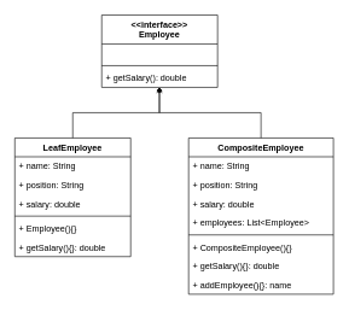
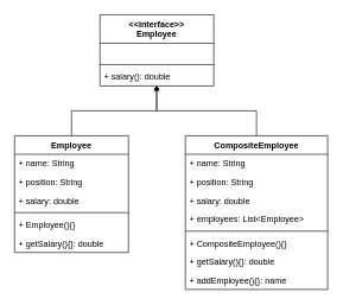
- <mxCell id="5" value="+ getSalary(): double" style="text;fillColor=none;align=left;verticalAlign=top;spacingLeft=4;spacingRight=4;overflow=hidden;rotatable=0;points=[[0,0.5],[1,0.5]];portConstraint=eastwest;" parent="2" vertex="1"><mxGeometry y="74" width="160" height="26" as="geometry" /></mxCell>
+ <mxCell id="5" value="+ salary(): double" style="text;fillColor=none;align=left;verticalAlign=top;spacingLeft=4;spacingRight=4;overflow=hidden;rotatable=0;points=[[0,0.5],[1,0.5]];portConstraint=eastwest;" parent="2" vertex="1"><mxGeometry y="74" width="160" height="26" as="geometry" /></mxCell>
- <mxCell id="7" value="LeafEmployee" style="swimlane;fontStyle=1;align=center;verticalAlign=top;childLayout=stackLayout;horizontal=1;startSize=26;horizontalStack=0;resizeParent=1;resizeParentMax=0;resizeLast=0;collapsible=1;marginBottom=0;fillColor=none;" parent="1" vertex="1"><mxGeometry x="20" y="190" width="160" height="164" as="geometry" /></mxCell>
+ <mxCell id="7" value="Employee" style="swimlane;fontStyle=1;align=center;verticalAlign=top;childLayout=stackLayout;horizontal=1;startSize=26;horizontalStack=0;resizeParent=1;resizeParentMax=0;resizeLast=0;collapsible=1;marginBottom=0;fillColor=none;" parent="1" vertex="1"><mxGeometry x="20" y="190" width="160" height="164" as="geometry" /></mxCell>
